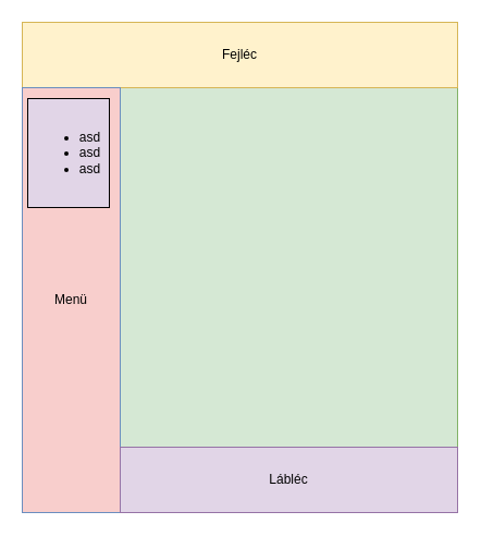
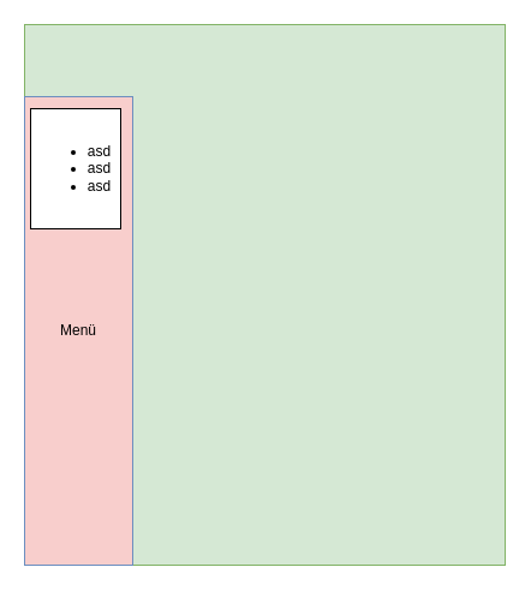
- <mxCell id="4" value="Fejléc" style="rounded=0;whiteSpace=wrap;html=1;fillColor=#fff2cc;strokeColor=#d6b656;" vertex="1" parent="2"><mxGeometry width="400" height="60" as="geometry" /></mxCell>
- <mxCell id="6" value="&lt;ul&gt;&lt;li&gt;asd&lt;/li&gt;&lt;li&gt;asd&lt;/li&gt;&lt;li&gt;asd&lt;/li&gt;&lt;/ul&gt;" style="rounded=0;whiteSpace=wrap;html=1;fillColor=#e1d5e7;" vertex="1" parent="2"><mxGeometry x="5" y="70" width="75" height="100" as="geometry" /></mxCell>
+ <mxCell id="6" value="&lt;ul&gt;&lt;li&gt;asd&lt;/li&gt;&lt;li&gt;asd&lt;/li&gt;&lt;li&gt;asd&lt;/li&gt;&lt;/ul&gt;" style="rounded=0;whiteSpace=wrap;html=1;" vertex="1" parent="2"><mxGeometry x="5" y="70" width="75" height="100" as="geometry" /></mxCell>
- <mxCell id="7" value="Lábléc" style="rounded=0;whiteSpace=wrap;html=1;fillColor=#e1d5e7;strokeColor=#9673a6;" vertex="1" parent="2"><mxGeometry x="90" y="390" width="310" height="60" as="geometry" /></mxCell>
